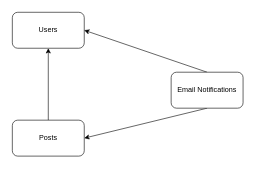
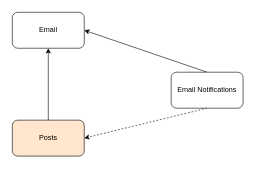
- <mxCell id="4" value="Users&lt;br&gt;" style="rounded=1;whiteSpace=wrap;html=1;" parent="1" vertex="1"><mxGeometry x="20" y="20" width="120" height="60" as="geometry" /></mxCell>
+ <mxCell id="4" value="Email&lt;br&gt;" style="rounded=1;whiteSpace=wrap;html=1;" parent="1" vertex="1"><mxGeometry x="20" y="20" width="120" height="60" as="geometry" /></mxCell>
- <mxCell id="6" style="edgeStyle=none;html=1;exitX=0.5;exitY=1;exitDx=0;exitDy=0;entryX=1;entryY=0.5;entryDx=0;entryDy=0;" edge="1" parent="1" source="7" target="3"><mxGeometry relative="1" as="geometry" /></mxCell>
+ <mxCell id="6" style="edgeStyle=none;html=1;exitX=0.5;exitY=1;exitDx=0;exitDy=0;entryX=1;entryY=0.5;entryDx=0;entryDy=0;dashed=1;" edge="1" parent="1" source="7" target="3"><mxGeometry relative="1" as="geometry" /></mxCell>
- <mxCell id="3" value="Posts&lt;br&gt;" style="rounded=1;whiteSpace=wrap;html=1;" parent="1" vertex="1"><mxGeometry x="20" y="200" width="120" height="60" as="geometry" /></mxCell>
+ <mxCell id="3" value="Posts&lt;br&gt;" style="rounded=1;whiteSpace=wrap;html=1;fillColor=#ffe6cc;" parent="1" vertex="1"><mxGeometry x="20" y="200" width="120" height="60" as="geometry" /></mxCell>
